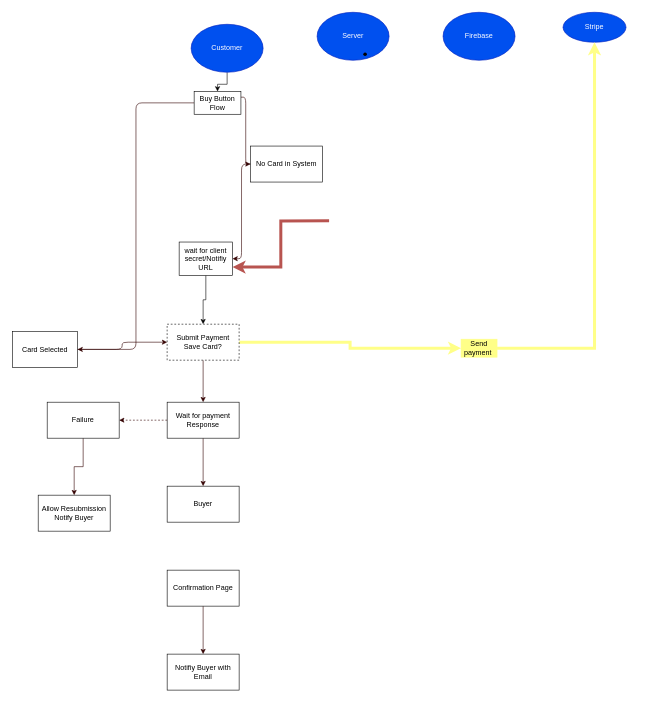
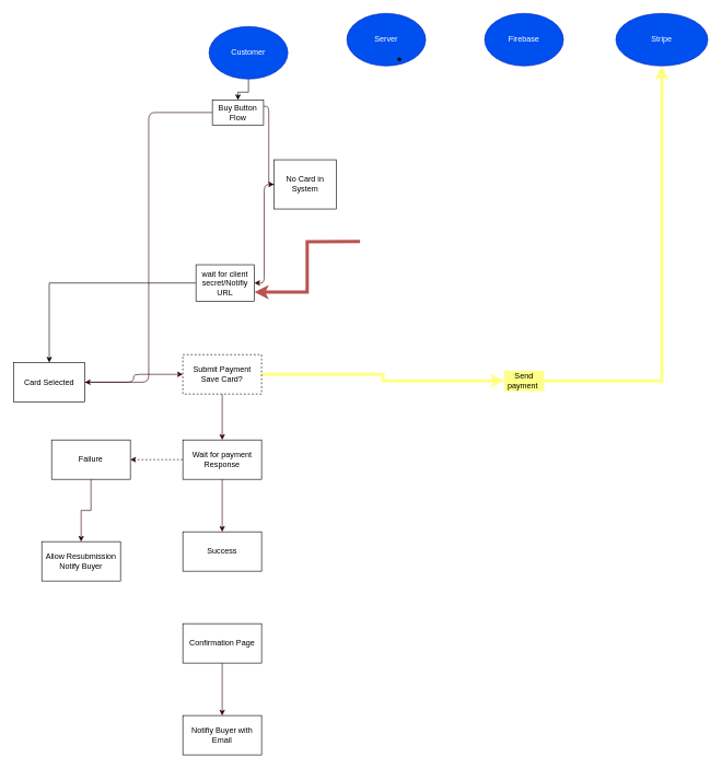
- <mxCell id="13" value="Stripe" style="ellipse;whiteSpace=wrap;html=1;fillColor=#0050ef;strokeColor=#001DBC;fontColor=#ffffff;" vertex="1" parent="1"><mxGeometry x="938" y="20" width="105" height="50" as="geometry" /></mxCell>
+ <mxCell id="13" value="Stripe" style="ellipse;whiteSpace=wrap;html=1;fillColor=#0050ef;strokeColor=#001DBC;fontColor=#ffffff;" vertex="1" parent="1"><mxGeometry x="938" y="20" width="140" height="80" as="geometry" /></mxCell>
- <mxCell id="32" value="No Card in System&lt;br&gt;" style="rounded=0;whiteSpace=wrap;html=1;strokeColor=default;fillColor=none;" vertex="1" parent="1"><mxGeometry x="416.997" y="242.997" width="120" height="60" as="geometry" /></mxCell>
+ <mxCell id="32" value="No Card in System&lt;br&gt;" style="rounded=0;whiteSpace=wrap;html=1;strokeColor=default;fillColor=none;" vertex="1" parent="1"><mxGeometry x="416.997" y="242.997" width="95" height="75" as="geometry" /></mxCell>
- <mxCell id="5" value="" style="edgeStyle=orthogonalEdgeStyle;rounded=0;orthogonalLoop=1;jettySize=auto;html=1;" edge="1" parent="1" source="6" target="10"><mxGeometry relative="1" as="geometry" /></mxCell>
+ <mxCell id="5" value="" style="edgeStyle=orthogonalEdgeStyle;rounded=0;orthogonalLoop=1;jettySize=auto;html=1;" edge="1" parent="1" source="6" target="30"><mxGeometry relative="1" as="geometry" /></mxCell>
- <mxCell id="22" value="Buyer" style="whiteSpace=wrap;html=1;" vertex="1" parent="1"><mxGeometry x="278" y="810" width="120" height="60" as="geometry" /></mxCell>
+ <mxCell id="22" value="Success" style="whiteSpace=wrap;html=1;" vertex="1" parent="1"><mxGeometry x="278" y="810" width="120" height="60" as="geometry" /></mxCell>
